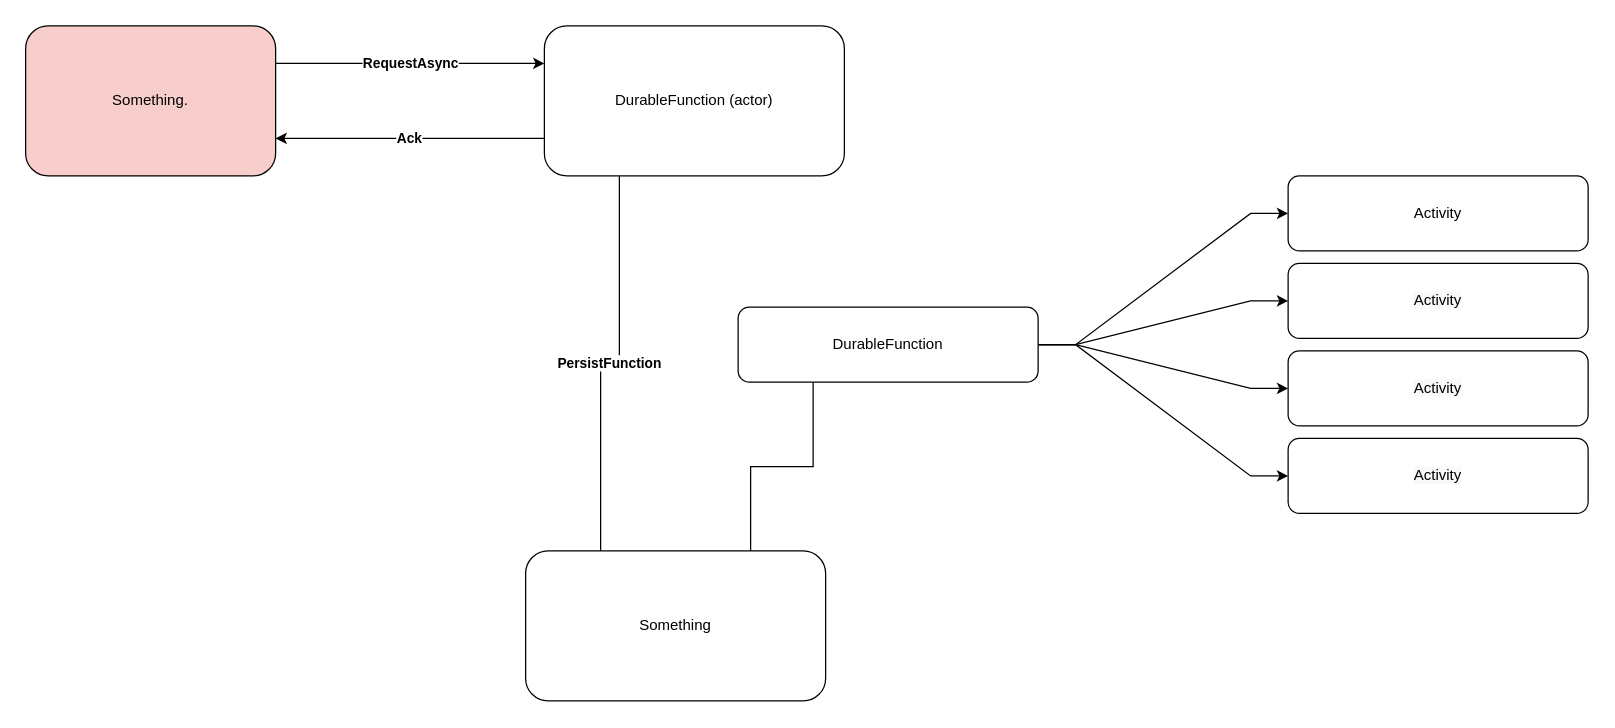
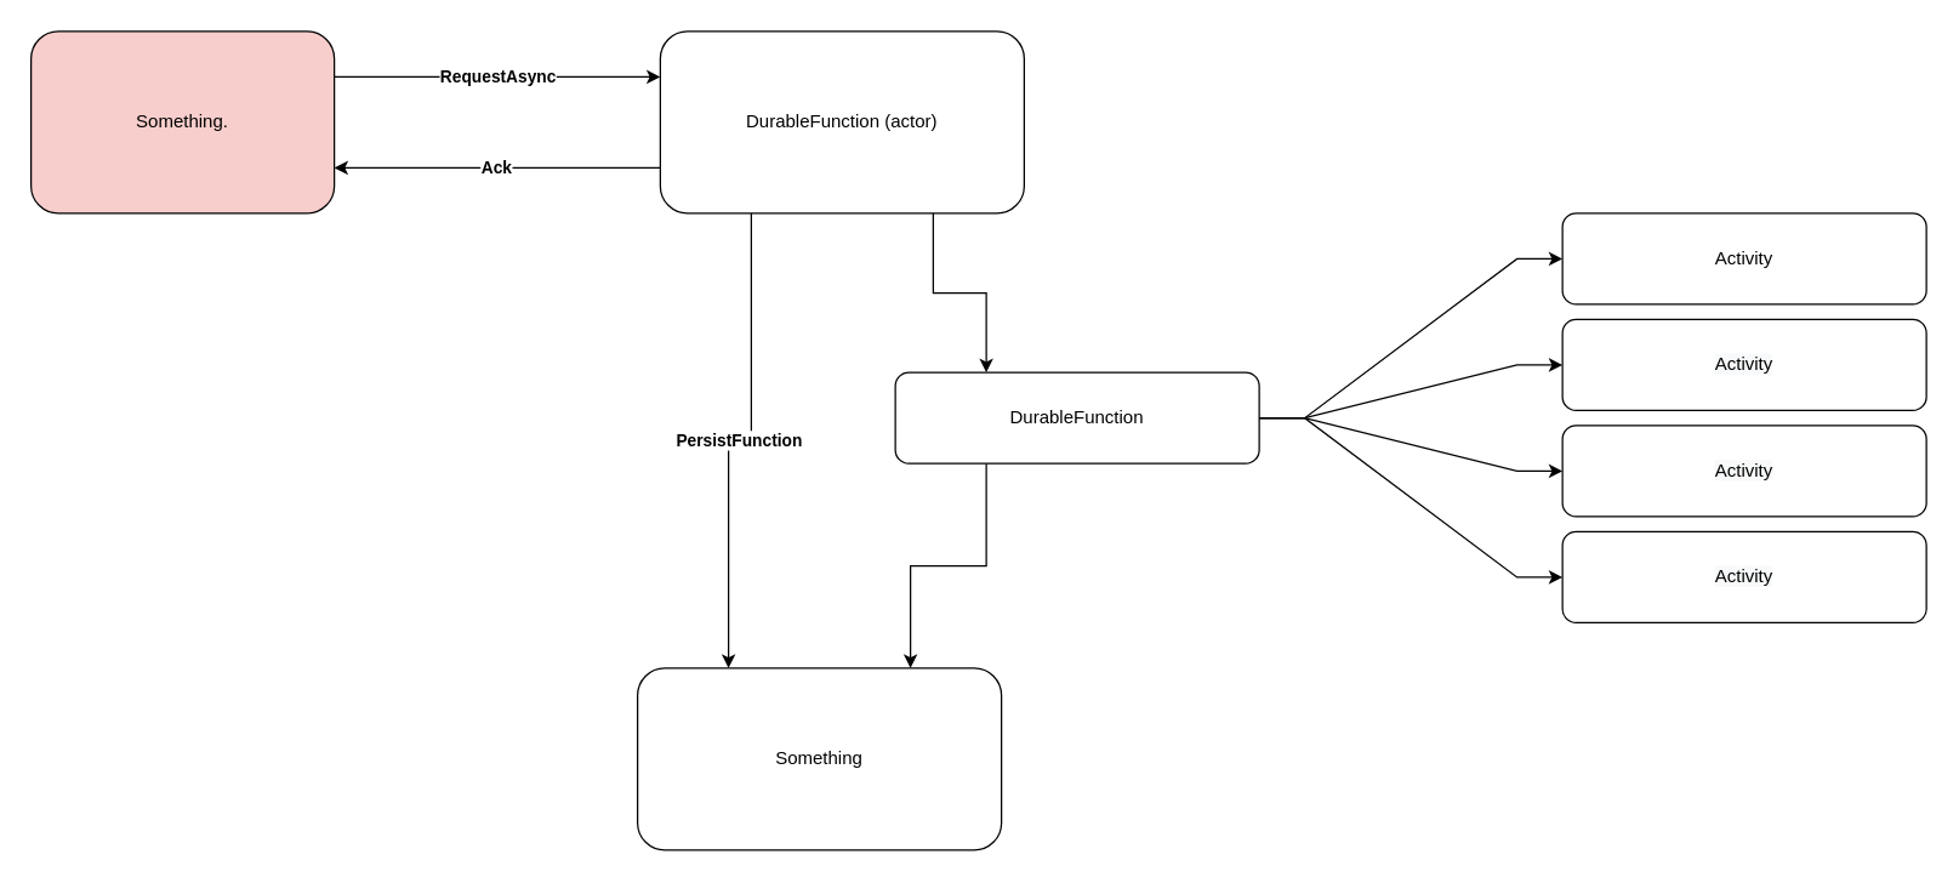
+ <mxCell id="4" style="edgeStyle=orthogonalEdgeStyle;rounded=0;orthogonalLoop=1;jettySize=auto;html=1;exitX=0.75;exitY=1;exitDx=0;exitDy=0;entryX=0.25;entryY=0;entryDx=0;entryDy=0;" edge="1" parent="1" source="5" target="11"><mxGeometry relative="1" as="geometry" /></mxCell>
- <mxCell id="2" value="PersistFunction" style="edgeStyle=orthogonalEdgeStyle;rounded=0;orthogonalLoop=1;jettySize=auto;html=1;exitX=0.25;exitY=1;exitDx=0;exitDy=0;entryX=0.25;entryY=0;entryDx=0;entryDy=0;fontStyle=1;endArrow=none;" edge="1" parent="1" source="5" target="12"><mxGeometry relative="1" as="geometry" /></mxCell>
+ <mxCell id="2" value="PersistFunction" style="edgeStyle=orthogonalEdgeStyle;rounded=0;orthogonalLoop=1;jettySize=auto;html=1;exitX=0.25;exitY=1;exitDx=0;exitDy=0;entryX=0.25;entryY=0;entryDx=0;entryDy=0;fontStyle=1" edge="1" parent="1" source="5" target="12"><mxGeometry relative="1" as="geometry" /></mxCell>
- <mxCell id="10" style="edgeStyle=orthogonalEdgeStyle;rounded=0;orthogonalLoop=1;jettySize=auto;html=1;exitX=0.25;exitY=1;exitDx=0;exitDy=0;entryX=0.75;entryY=0;entryDx=0;entryDy=0;endArrow=none;" edge="1" parent="1" source="11" target="12"><mxGeometry relative="1" as="geometry" /></mxCell>
+ <mxCell id="10" style="edgeStyle=orthogonalEdgeStyle;rounded=0;orthogonalLoop=1;jettySize=auto;html=1;exitX=0.25;exitY=1;exitDx=0;exitDy=0;entryX=0.75;entryY=0;entryDx=0;entryDy=0;" edge="1" parent="1" source="11" target="12"><mxGeometry relative="1" as="geometry" /></mxCell>
